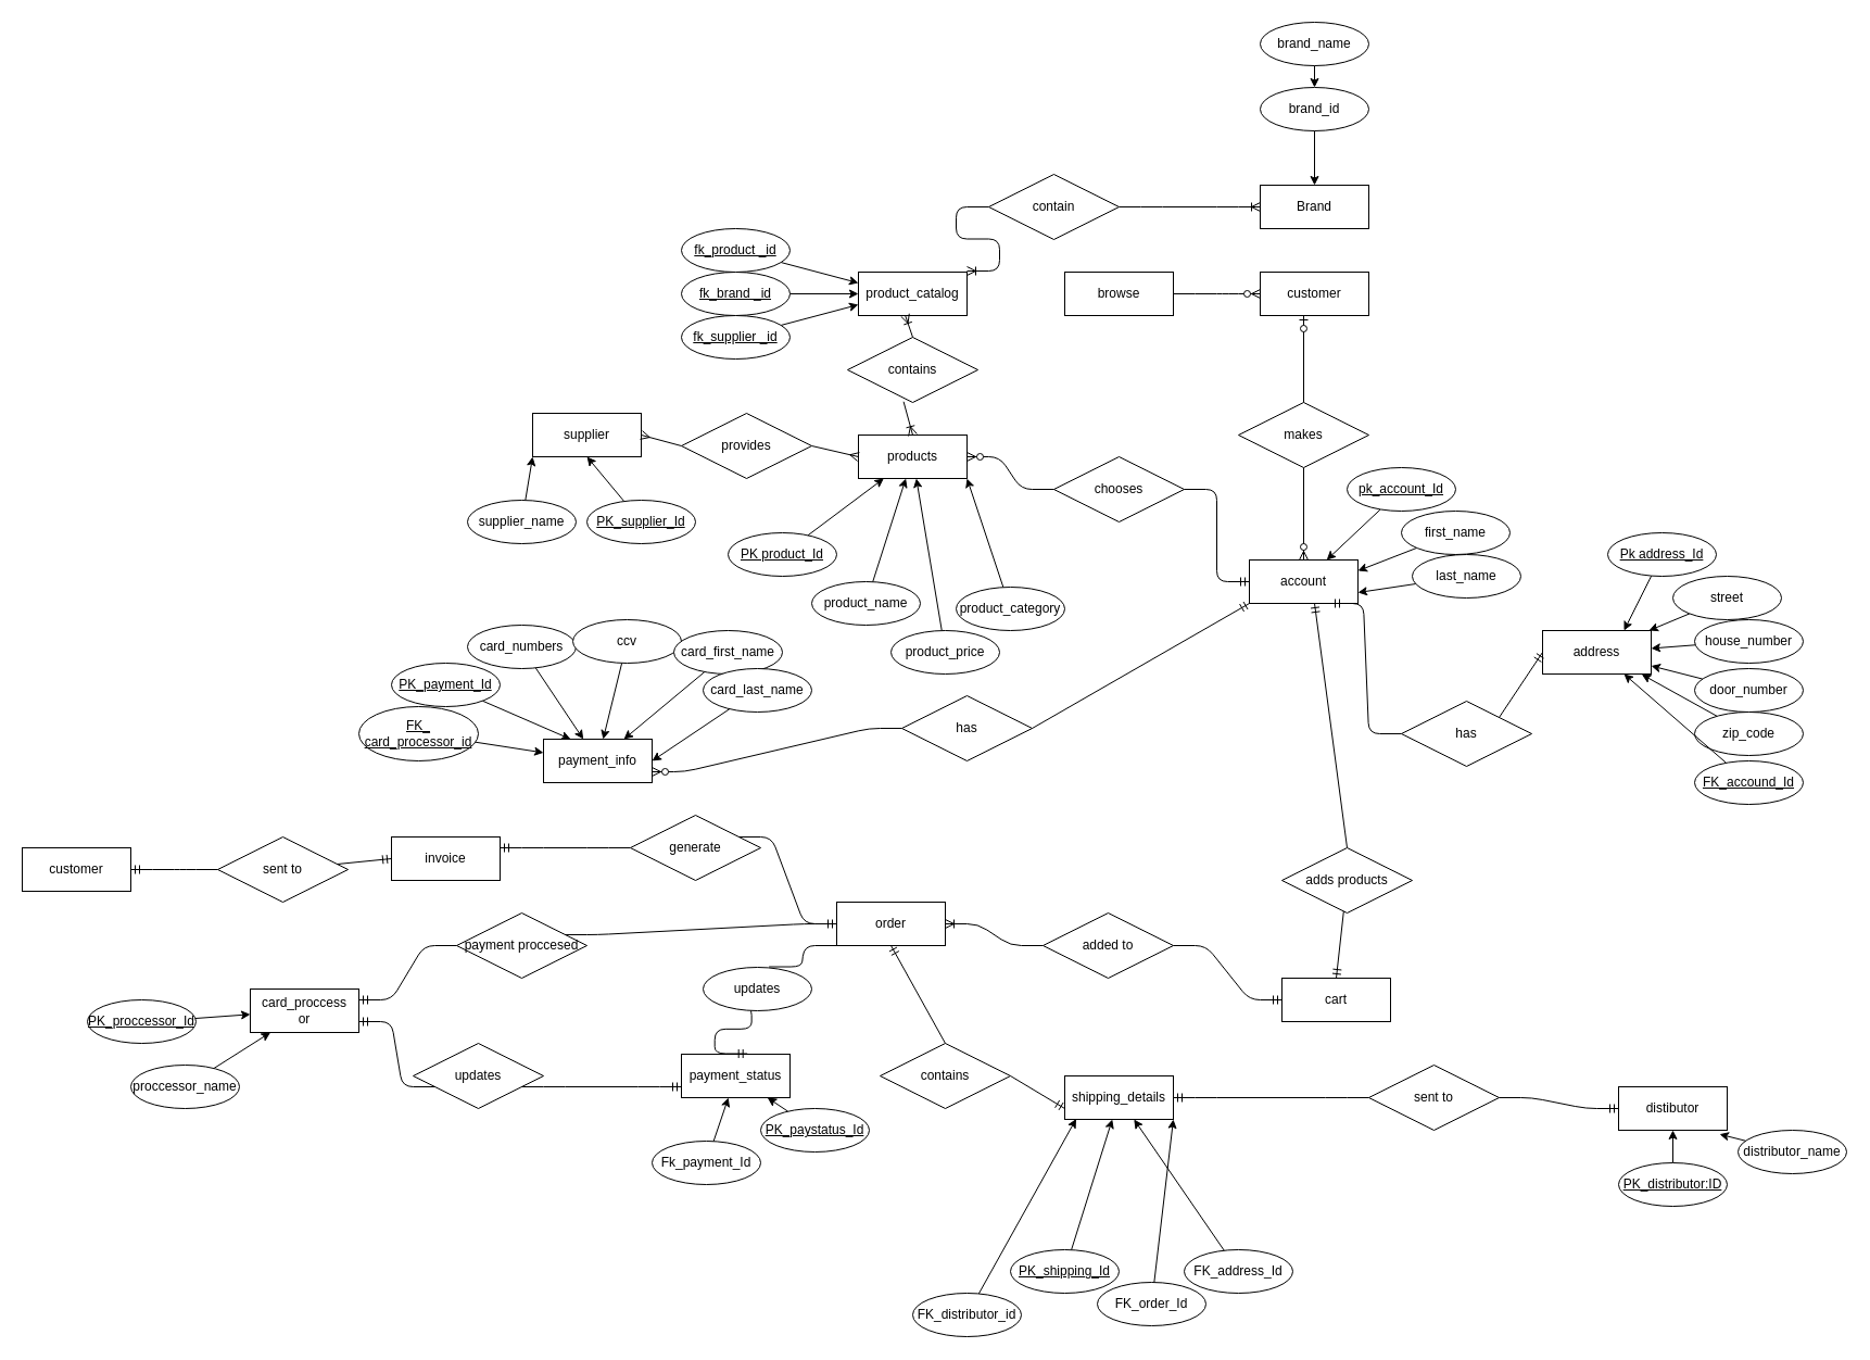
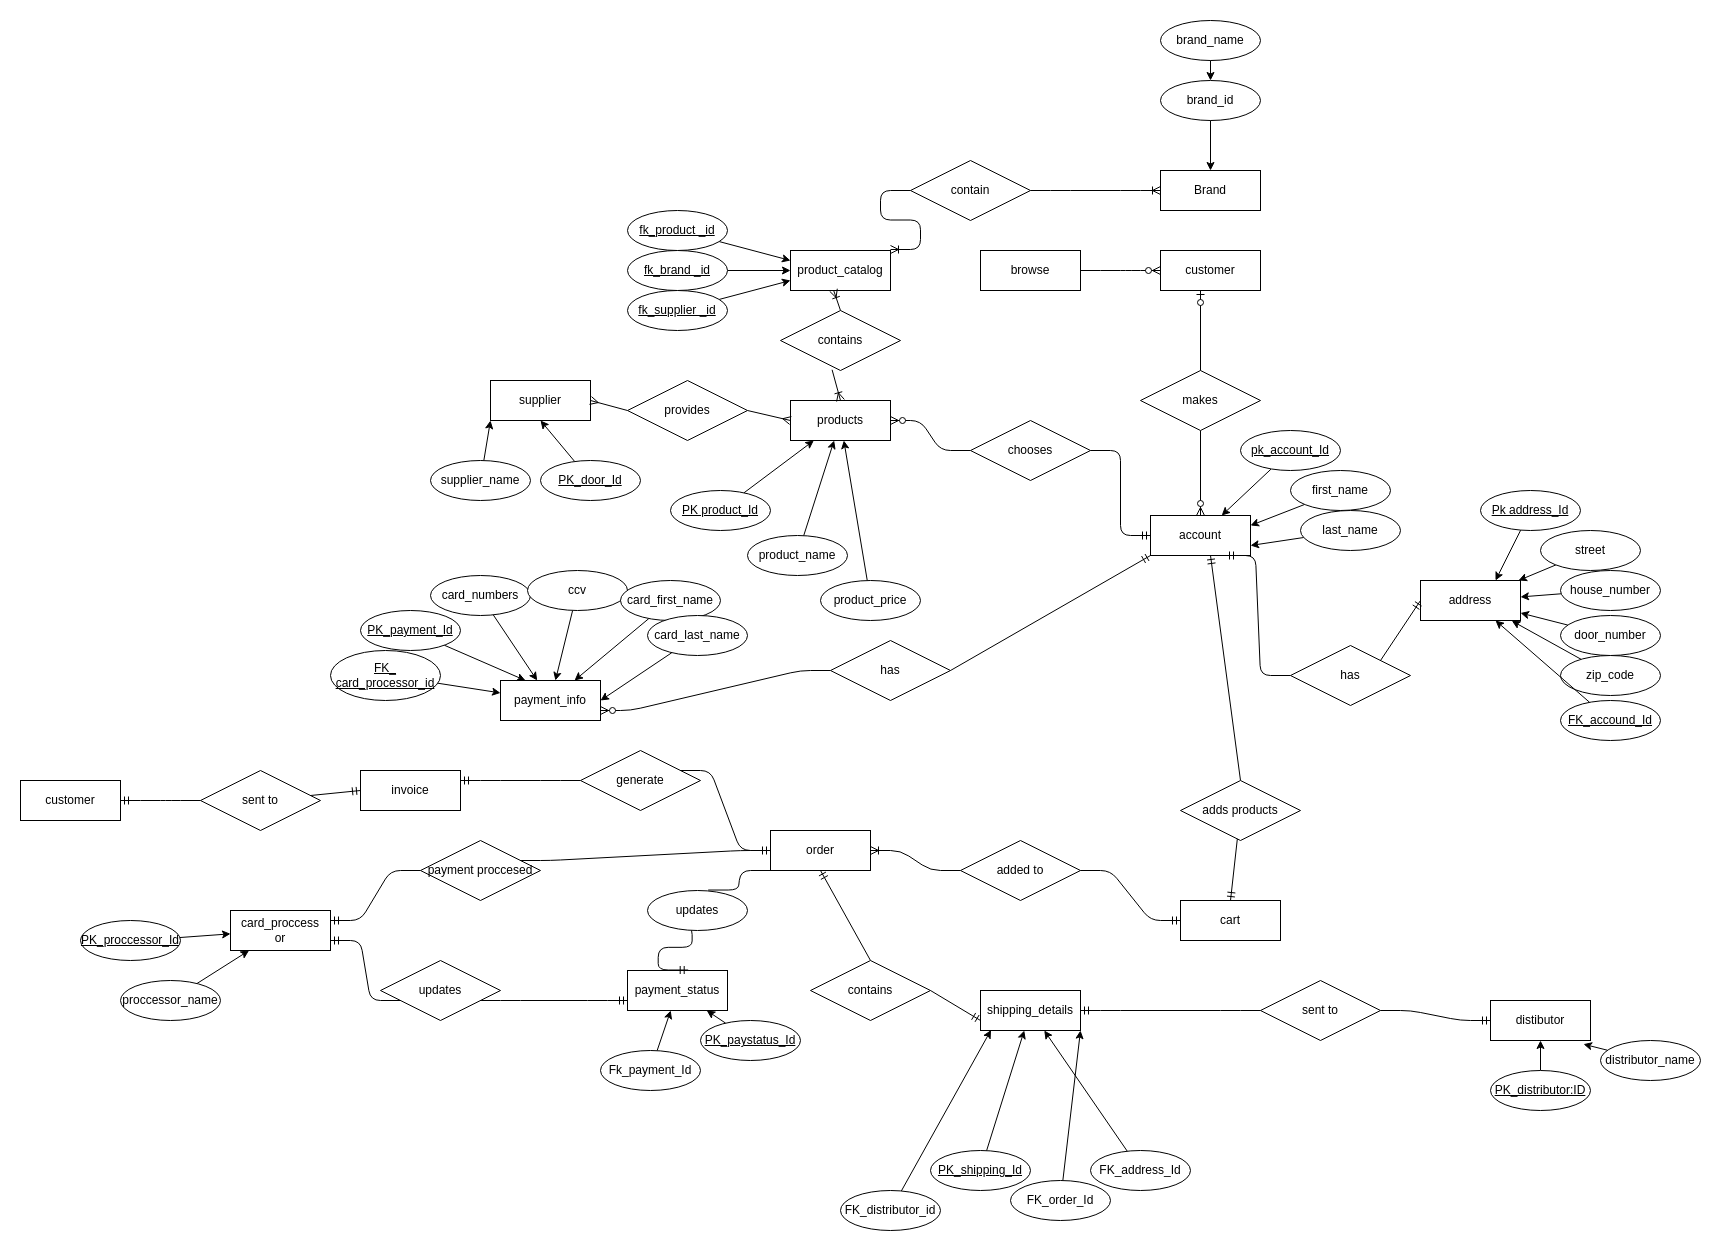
- <mxCell id="44" value="PK_supplier_Id" style="ellipse;whiteSpace=wrap;html=1;align=center;fontStyle=4;" vertex="1" parent="1"><mxGeometry x="540" y="460" width="100" height="40" as="geometry" /></mxCell>
+ <mxCell id="44" value="PK_door_Id" style="ellipse;whiteSpace=wrap;html=1;align=center;fontStyle=4;" vertex="1" parent="1"><mxGeometry x="540" y="460" width="100" height="40" as="geometry" /></mxCell>
- <mxCell id="29" style="edgeStyle=none;html=1;entryX=1;entryY=1;entryDx=0;entryDy=0;" edge="1" parent="1" source="30" target="21"><mxGeometry relative="1" as="geometry"><mxPoint x="900" y="450" as="targetPoint" /></mxGeometry></mxCell>
- <mxCell id="30" value="product_category" style="ellipse;whiteSpace=wrap;html=1;align=center;" vertex="1" parent="1"><mxGeometry x="880" y="540" width="100" height="40" as="geometry" /></mxCell>
